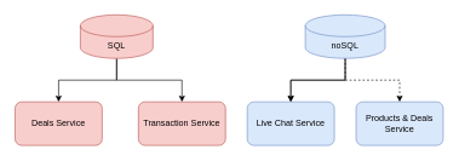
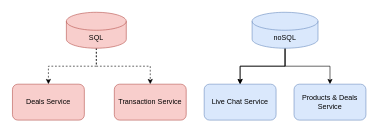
- <mxCell id="2" value="" style="edgeStyle=orthogonalEdgeStyle;rounded=0;orthogonalLoop=1;jettySize=auto;html=1;" edge="1" parent="1" source="4" target="9"><mxGeometry relative="1" as="geometry" /></mxCell>
+ <mxCell id="2" value="" style="edgeStyle=orthogonalEdgeStyle;rounded=0;orthogonalLoop=1;jettySize=auto;html=1;dashed=1;" edge="1" parent="1" source="4" target="9"><mxGeometry relative="1" as="geometry" /></mxCell>
- <mxCell id="3" value="" style="edgeStyle=orthogonalEdgeStyle;rounded=0;orthogonalLoop=1;jettySize=auto;html=1;" edge="1" parent="1" source="4" target="10"><mxGeometry relative="1" as="geometry" /></mxCell>
+ <mxCell id="3" value="" style="edgeStyle=orthogonalEdgeStyle;rounded=0;orthogonalLoop=1;jettySize=auto;html=1;dashed=1;" edge="1" parent="1" source="4" target="10"><mxGeometry relative="1" as="geometry" /></mxCell>
- <mxCell id="7" value="" style="edgeStyle=orthogonalEdgeStyle;rounded=0;orthogonalLoop=1;jettySize=auto;html=1;dashed=1;" edge="1" parent="1" source="8" target="12"><mxGeometry relative="1" as="geometry" /></mxCell>
+ <mxCell id="7" value="" style="edgeStyle=orthogonalEdgeStyle;rounded=0;orthogonalLoop=1;jettySize=auto;html=1;" edge="1" parent="1" source="8" target="12"><mxGeometry relative="1" as="geometry" /></mxCell>
